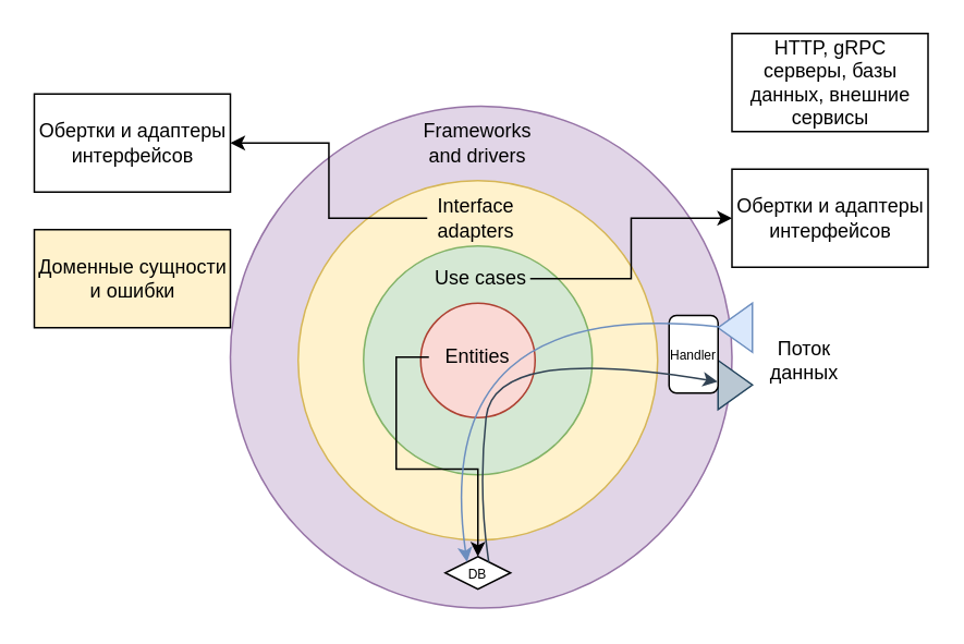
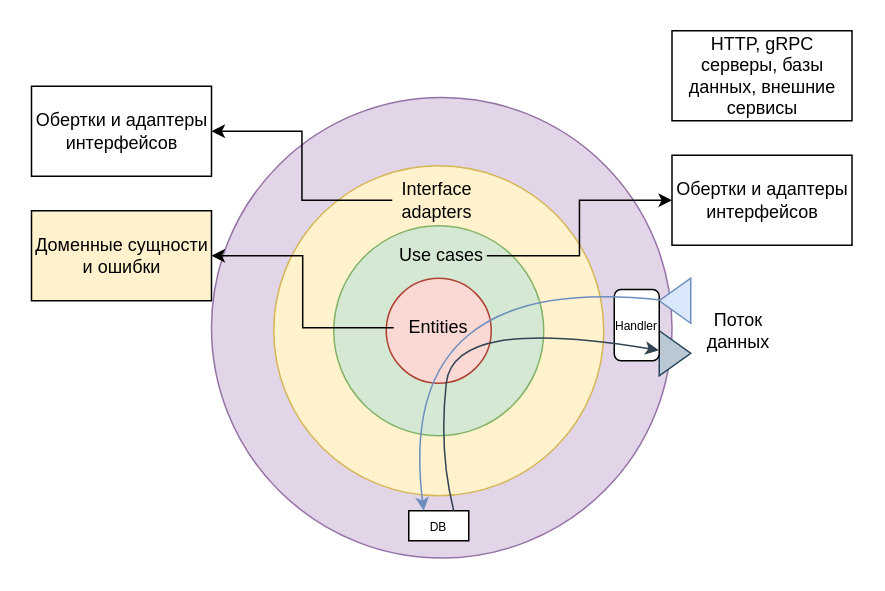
- <mxCell id="6" value="&lt;font face=&quot;Helvetica&quot;&gt;Frameworks and drivers&lt;/font&gt;" style="text;html=1;align=center;verticalAlign=middle;whiteSpace=wrap;rounded=0;fontFamily=Architects Daughter;fontSource=https%3A%2F%2Ffonts.googleapis.com%2Fcss%3Ffamily%3DArchitects%2BDaughter;" vertex="1" parent="1"><mxGeometry x="262" y="72" width="60" height="30" as="geometry" /></mxCell>
- <mxCell id="11" style="edgeStyle=orthogonalEdgeStyle;rounded=0;hachureGap=4;orthogonalLoop=1;jettySize=auto;html=1;exitX=0;exitY=0.5;exitDx=0;exitDy=0;fontFamily=Architects Daughter;fontSource=https%3A%2F%2Ffonts.googleapis.com%2Fcss%3Ffamily%3DArchitects%2BDaughter;" edge="1" parent="1" source="12" target="19"><mxGeometry relative="1" as="geometry" /></mxCell>
+ <mxCell id="11" style="edgeStyle=orthogonalEdgeStyle;rounded=0;hachureGap=4;orthogonalLoop=1;jettySize=auto;html=1;exitX=0;exitY=0.5;exitDx=0;exitDy=0;entryX=1;entryY=0.5;entryDx=0;entryDy=0;fontFamily=Architects Daughter;fontSource=https%3A%2F%2Ffonts.googleapis.com%2Fcss%3Ffamily%3DArchitects%2BDaughter;" edge="1" parent="1" source="12" target="16"><mxGeometry relative="1" as="geometry" /></mxCell>
- <mxCell id="19" value="&lt;font style=&quot;font-size: 8px;&quot; face=&quot;Helvetica&quot;&gt;DB&lt;/font&gt;" style="rhombus;whiteSpace=wrap;html=1;hachureGap=4;fontFamily=Architects Daughter;fontSource=https%3A%2F%2Ffonts.googleapis.com%2Fcss%3Ffamily%3DArchitects%2BDaughter;" vertex="1" parent="1"><mxGeometry x="272" y="340" width="40" height="20" as="geometry" /></mxCell>
+ <mxCell id="19" value="&lt;font style=&quot;font-size: 8px;&quot; face=&quot;Helvetica&quot;&gt;DB&lt;/font&gt;" style="rounded=0;whiteSpace=wrap;html=1;hachureGap=4;fontFamily=Architects Daughter;fontSource=https%3A%2F%2Ffonts.googleapis.com%2Fcss%3Ffamily%3DArchitects%2BDaughter;" vertex="1" parent="1"><mxGeometry x="272" y="340" width="40" height="20" as="geometry" /></mxCell>
